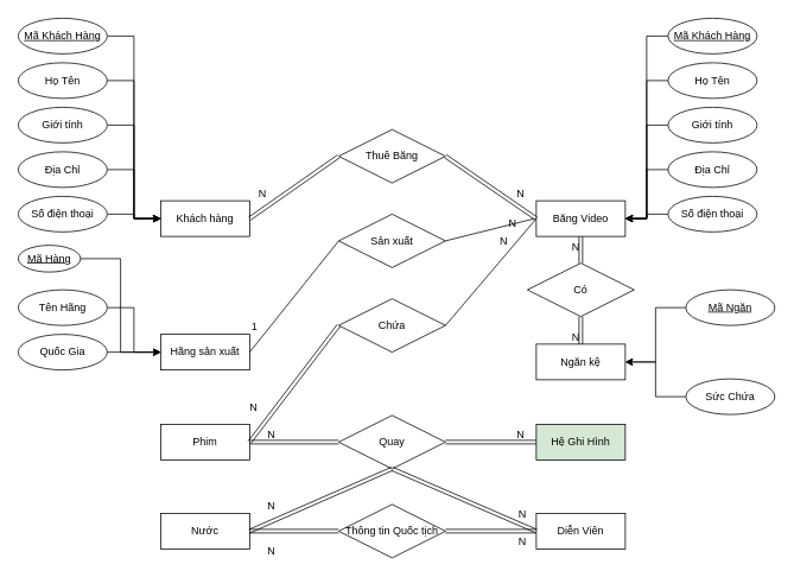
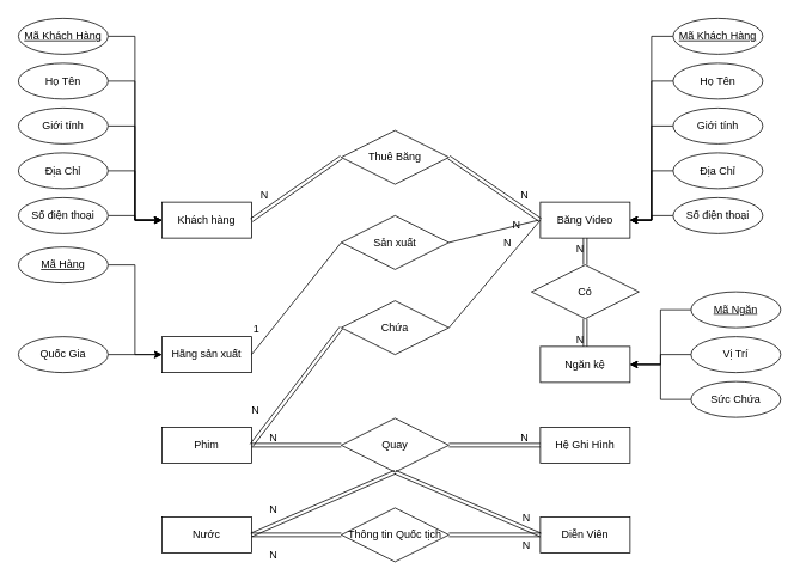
- <mxCell id="65" value="Mã Hàng" style="ellipse;whiteSpace=wrap;html=1;align=center;fontStyle=4;" vertex="1" parent="1"><mxGeometry x="20" y="275" width="70" height="30" as="geometry" /></mxCell>
+ <mxCell id="65" value="Mã Hàng" style="ellipse;whiteSpace=wrap;html=1;align=center;fontStyle=4;" vertex="1" parent="1"><mxGeometry x="20" y="275" width="100" height="40" as="geometry" /></mxCell>
- <mxCell id="67" value="Tên Hãng" style="ellipse;whiteSpace=wrap;html=1;align=center;" vertex="1" parent="1"><mxGeometry x="20" y="325" width="100" height="40" as="geometry" /></mxCell>
- <mxCell id="66" style="edgeStyle=orthogonalEdgeStyle;rounded=0;orthogonalLoop=1;jettySize=auto;html=1;exitX=1;exitY=0.5;exitDx=0;exitDy=0;entryX=0;entryY=0.5;entryDx=0;entryDy=0;" edge="1" parent="1" source="67" target="4"><mxGeometry relative="1" as="geometry" /></mxCell>
+ <mxCell id="72" style="edgeStyle=orthogonalEdgeStyle;rounded=0;orthogonalLoop=1;jettySize=auto;html=1;exitX=0;exitY=0.5;exitDx=0;exitDy=0;entryX=1;entryY=0.5;entryDx=0;entryDy=0;" edge="1" parent="1" source="73" target="6"><mxGeometry relative="1" as="geometry" /></mxCell>
+ <mxCell id="73" value="Vị Trí" style="ellipse;whiteSpace=wrap;html=1;align=center;" vertex="1" parent="1"><mxGeometry x="770" y="375" width="100" height="40" as="geometry" /></mxCell>
- <mxCell id="9" value="Hệ Ghi Hình" style="whiteSpace=wrap;html=1;align=center;fillColor=#d5e8d4;" vertex="1" parent="1"><mxGeometry x="602" y="476" width="100" height="40" as="geometry" /></mxCell>
+ <mxCell id="9" value="Hệ Ghi Hình" style="whiteSpace=wrap;html=1;align=center;" vertex="1" parent="1"><mxGeometry x="602" y="476" width="100" height="40" as="geometry" /></mxCell>
